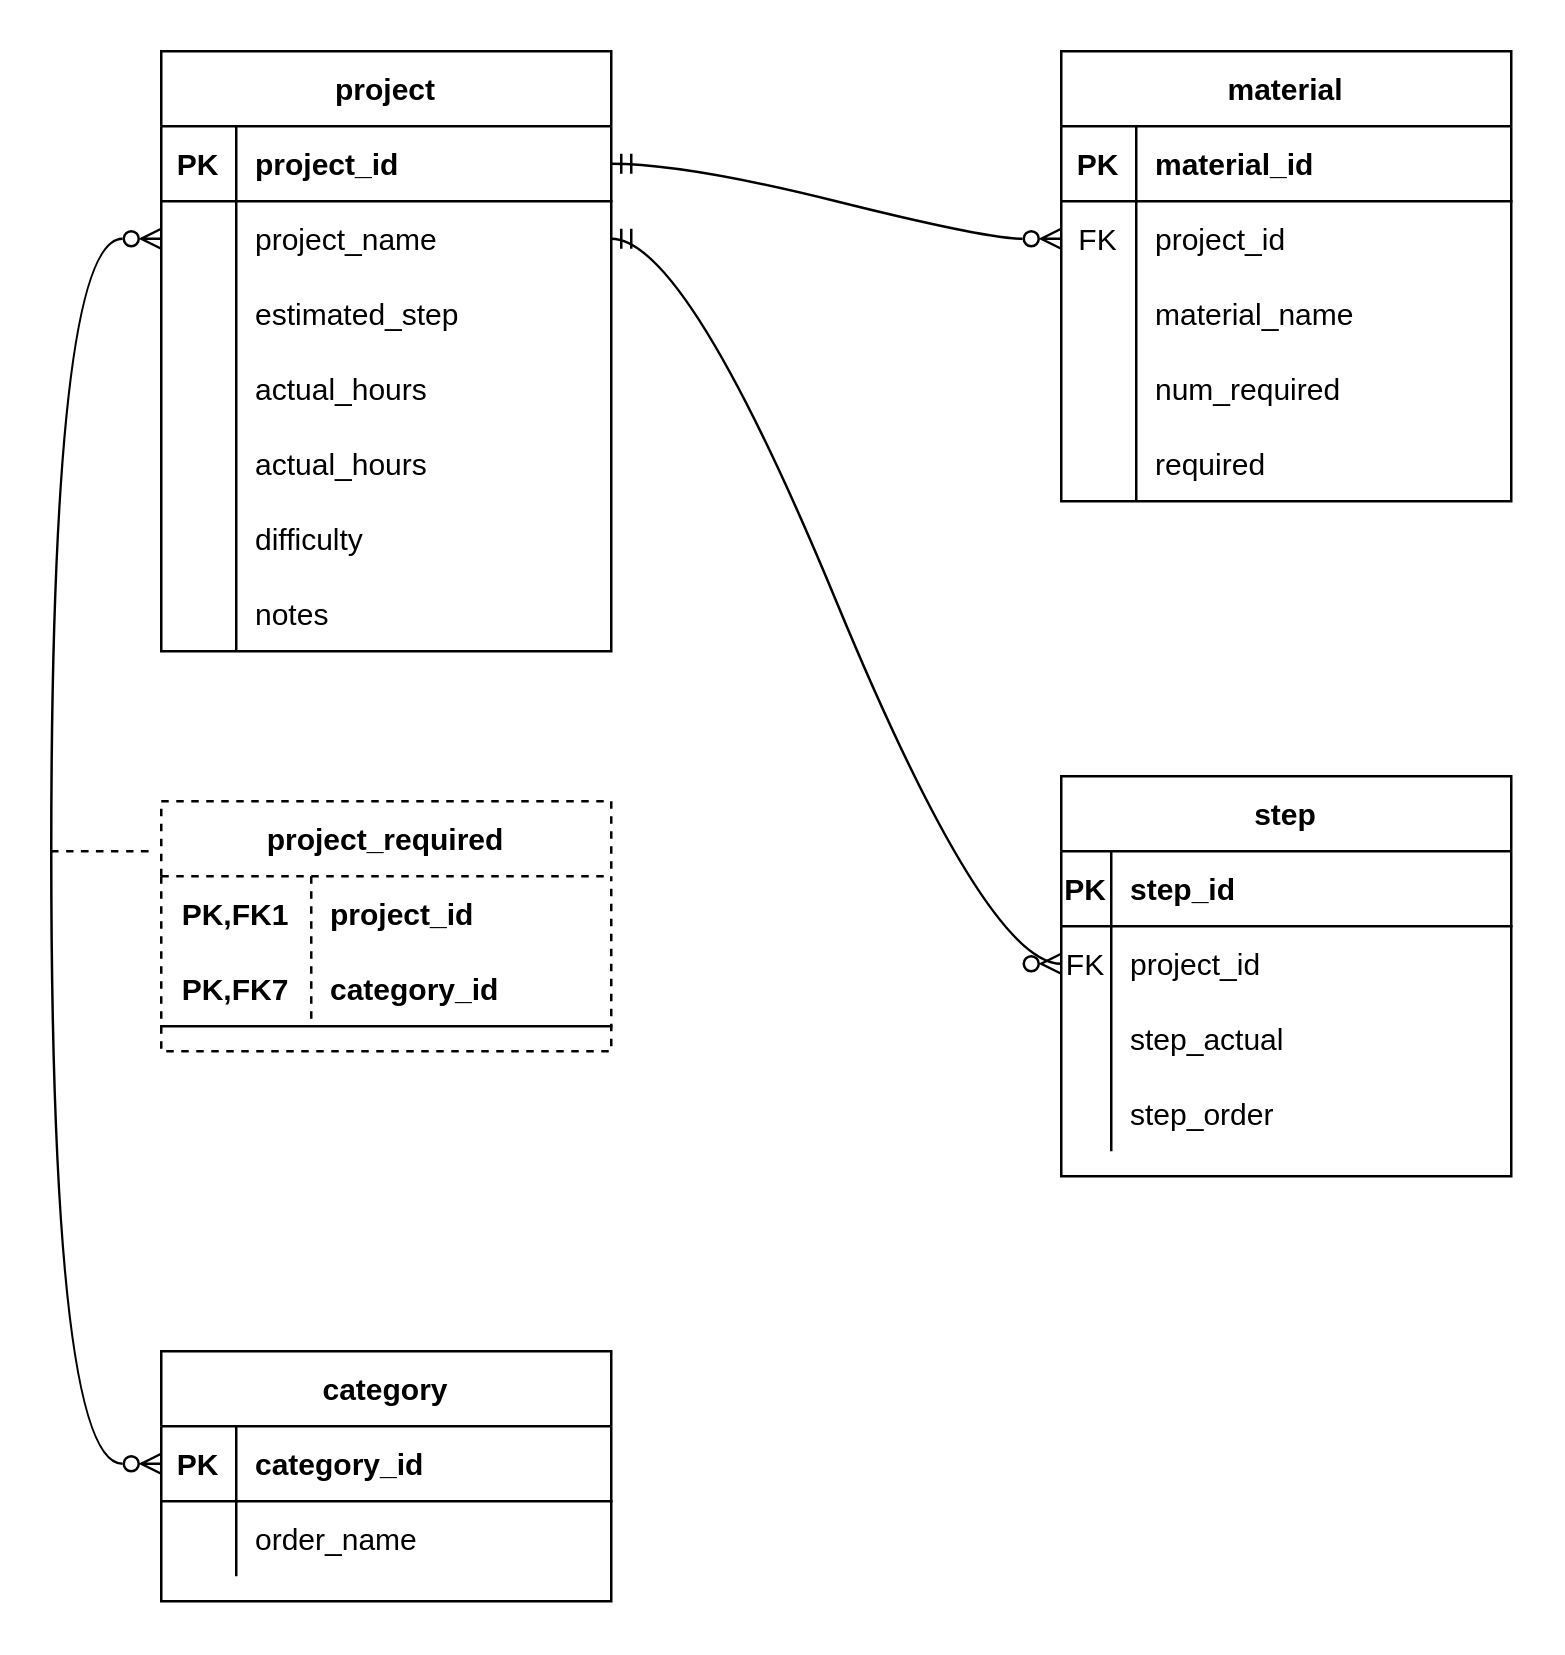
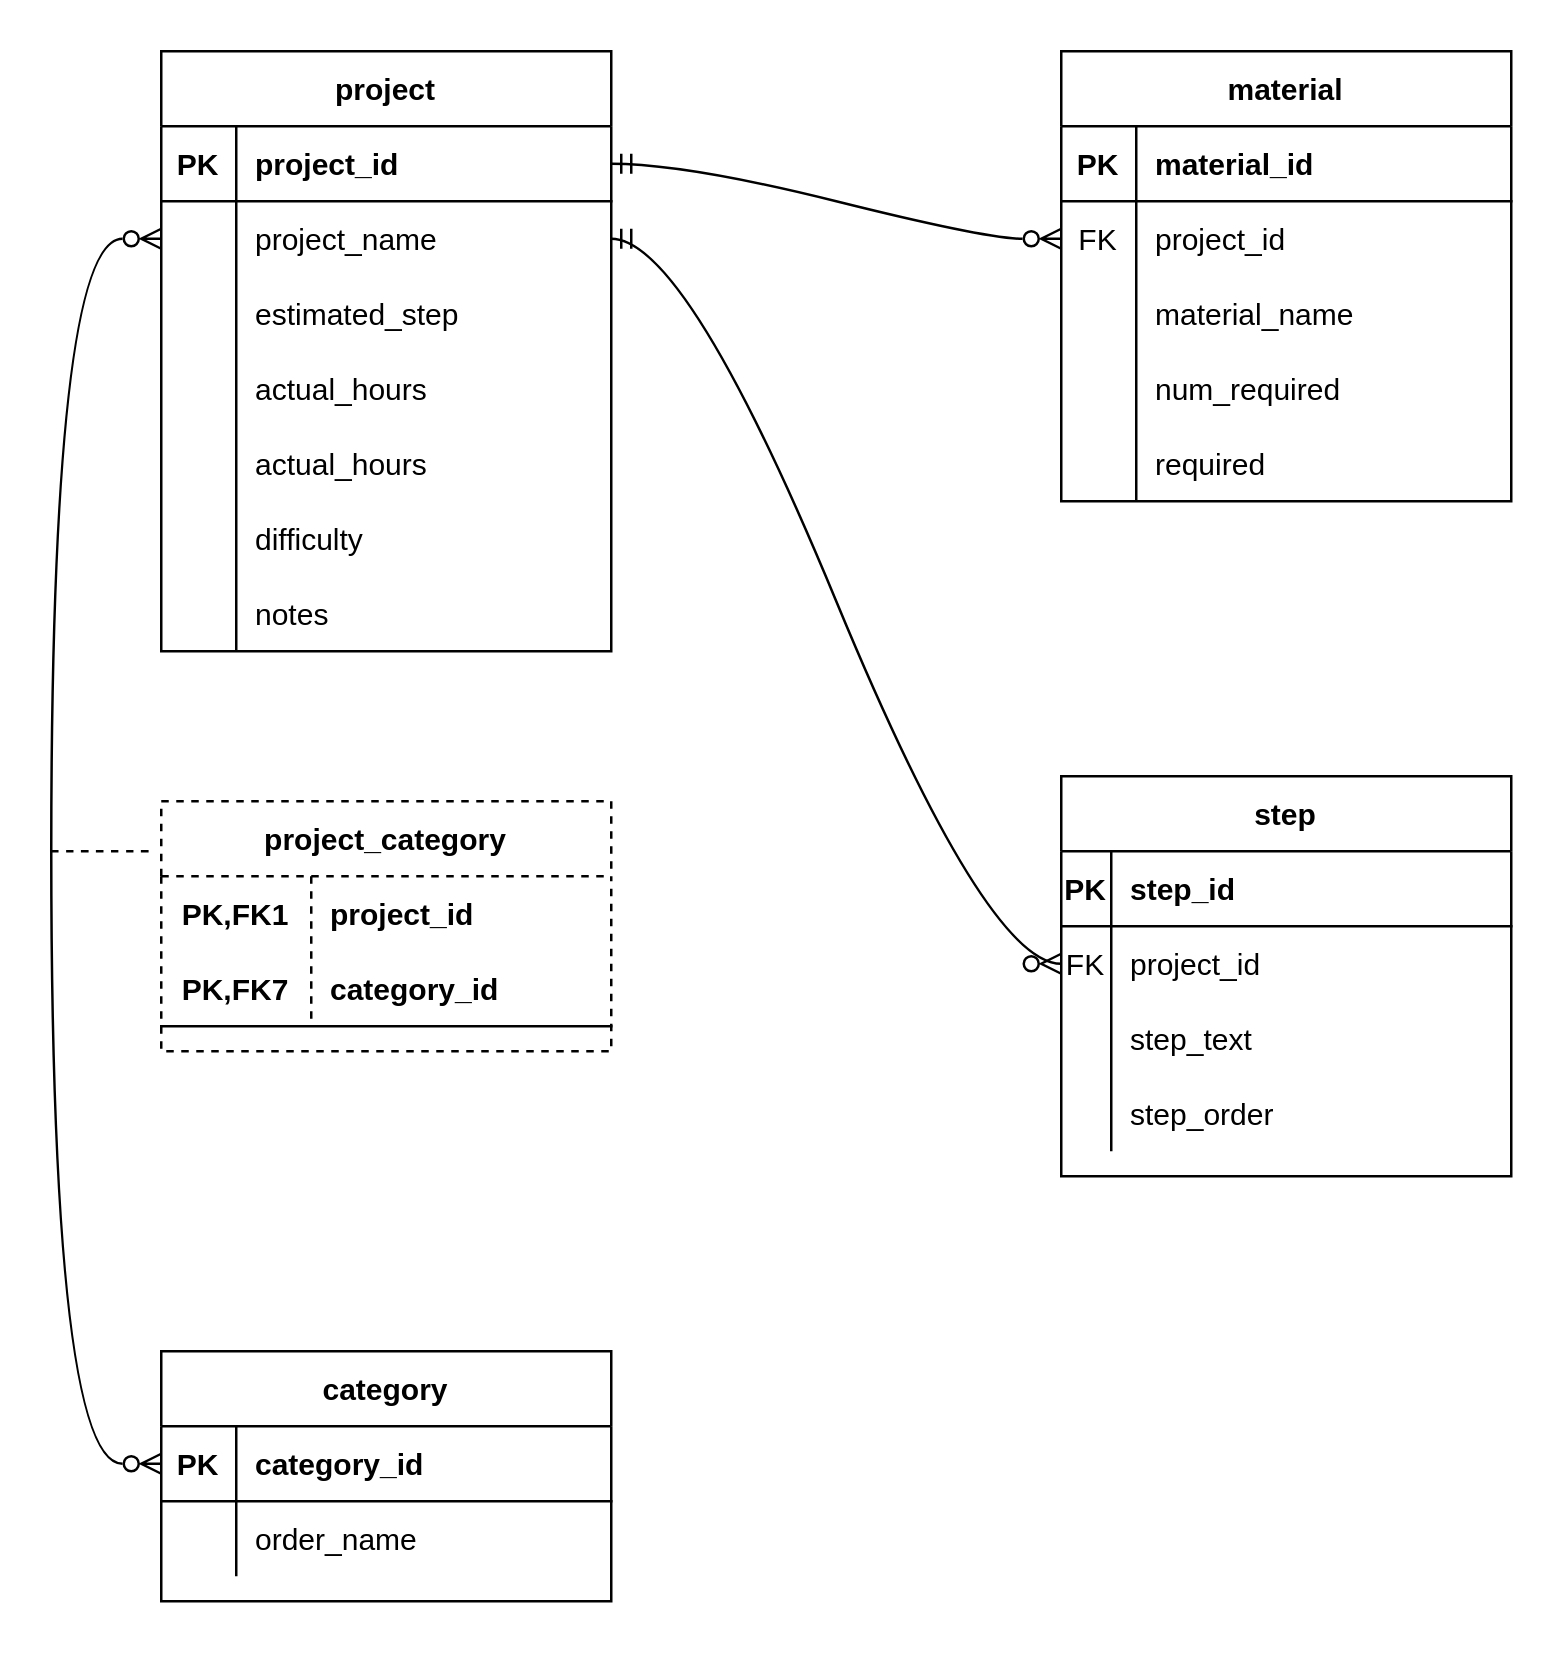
- <mxCell id="60" value="project_required" style="shape=table;startSize=30;container=1;collapsible=1;childLayout=tableLayout;fixedRows=1;rowLines=0;fontStyle=1;align=center;resizeLast=1;dashed=1;" parent="1" vertex="1"><mxGeometry x="64" y="320" width="180" height="100" as="geometry" /></mxCell>
+ <mxCell id="60" value="project_category" style="shape=table;startSize=30;container=1;collapsible=1;childLayout=tableLayout;fixedRows=1;rowLines=0;fontStyle=1;align=center;resizeLast=1;dashed=1;" parent="1" vertex="1"><mxGeometry x="64" y="320" width="180" height="100" as="geometry" /></mxCell>
- <mxCell id="49" value="step_actual" style="shape=partialRectangle;connectable=0;fillColor=none;top=0;left=0;bottom=0;right=0;align=left;spacingLeft=6;overflow=hidden;" parent="47" vertex="1"><mxGeometry x="20" width="160" height="30" as="geometry"><mxRectangle width="160" height="30" as="alternateBounds" /></mxGeometry></mxCell>
+ <mxCell id="49" value="step_text" style="shape=partialRectangle;connectable=0;fillColor=none;top=0;left=0;bottom=0;right=0;align=left;spacingLeft=6;overflow=hidden;" parent="47" vertex="1"><mxGeometry x="20" width="160" height="30" as="geometry"><mxRectangle width="160" height="30" as="alternateBounds" /></mxGeometry></mxCell>
